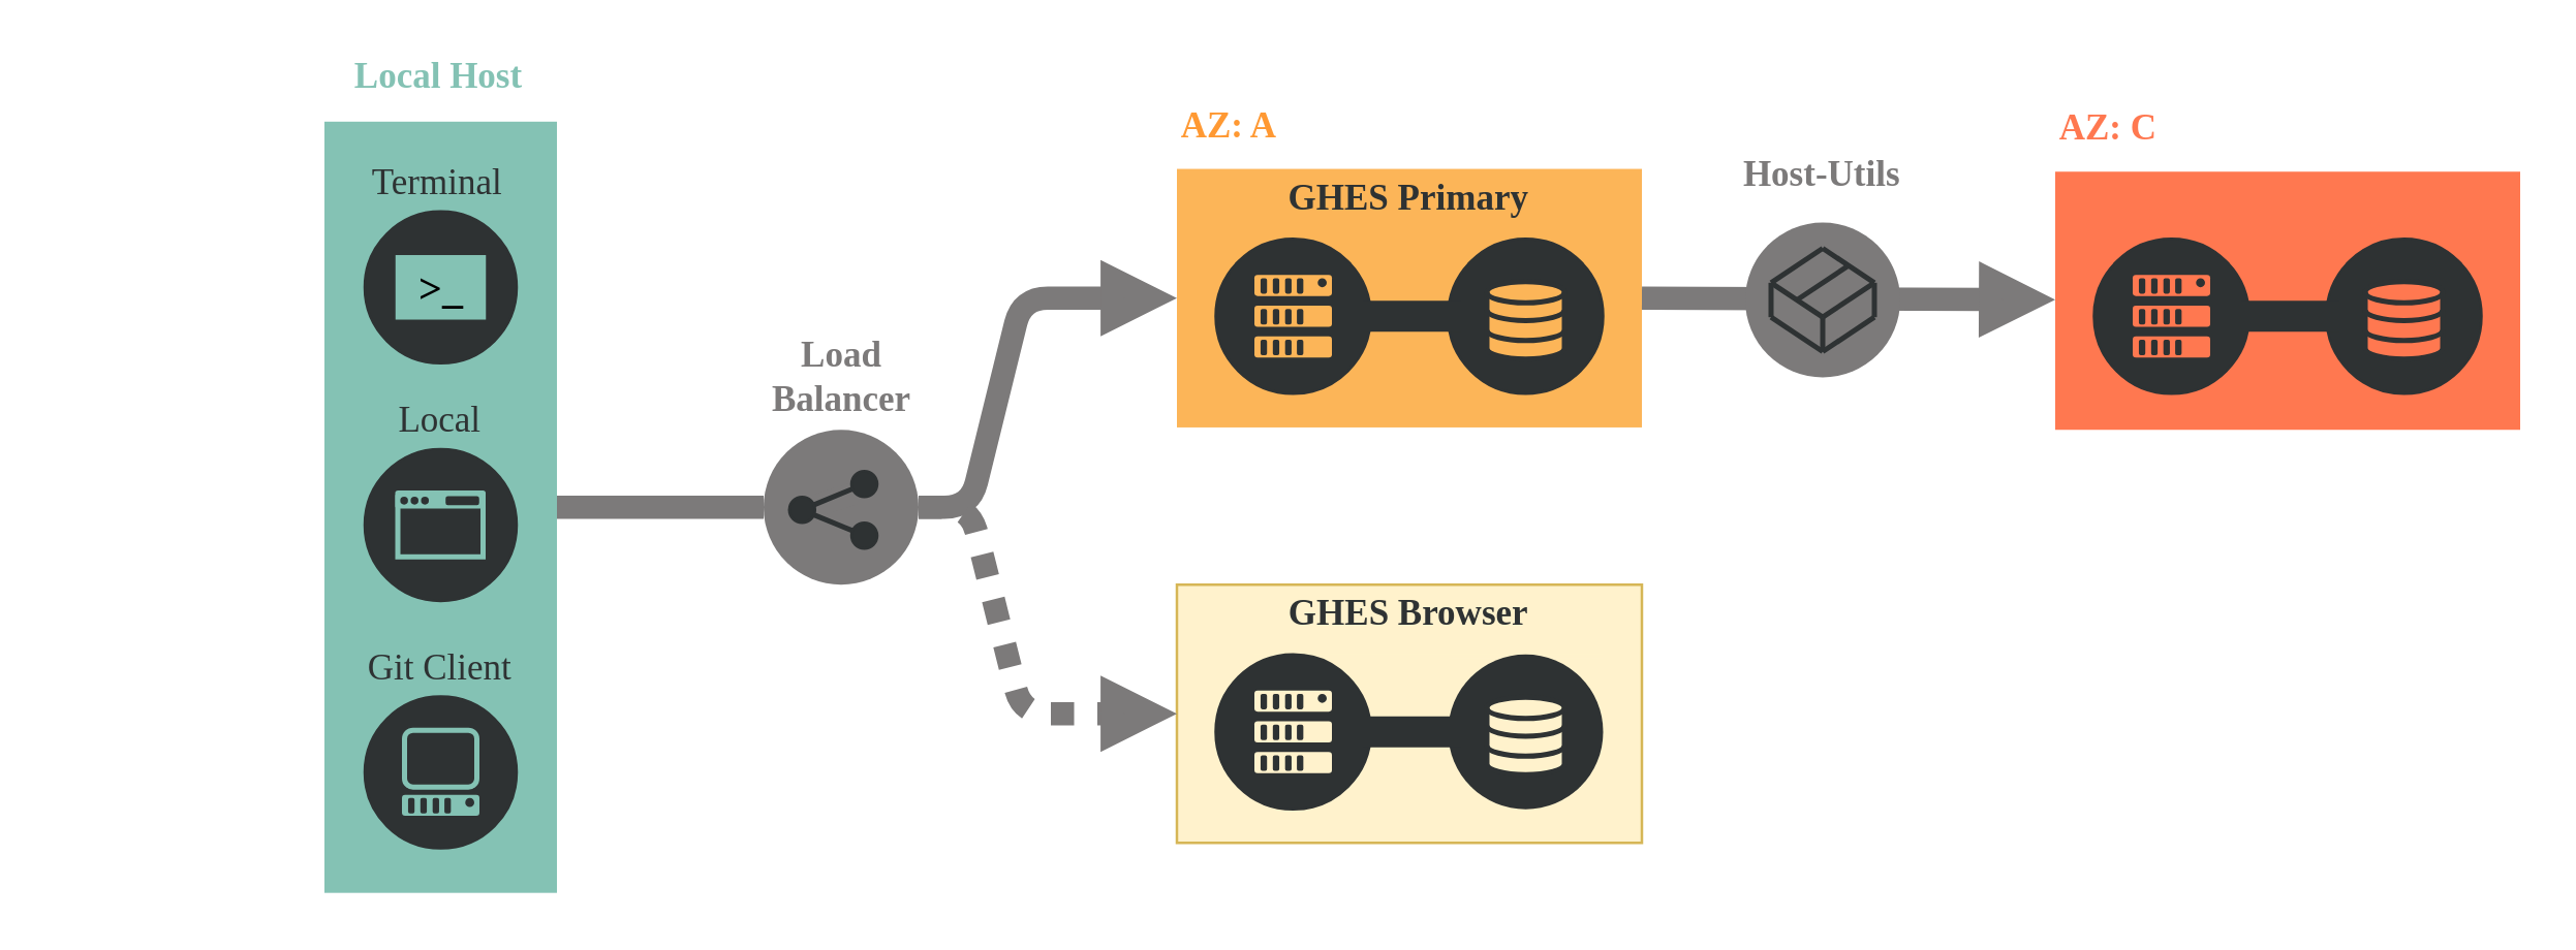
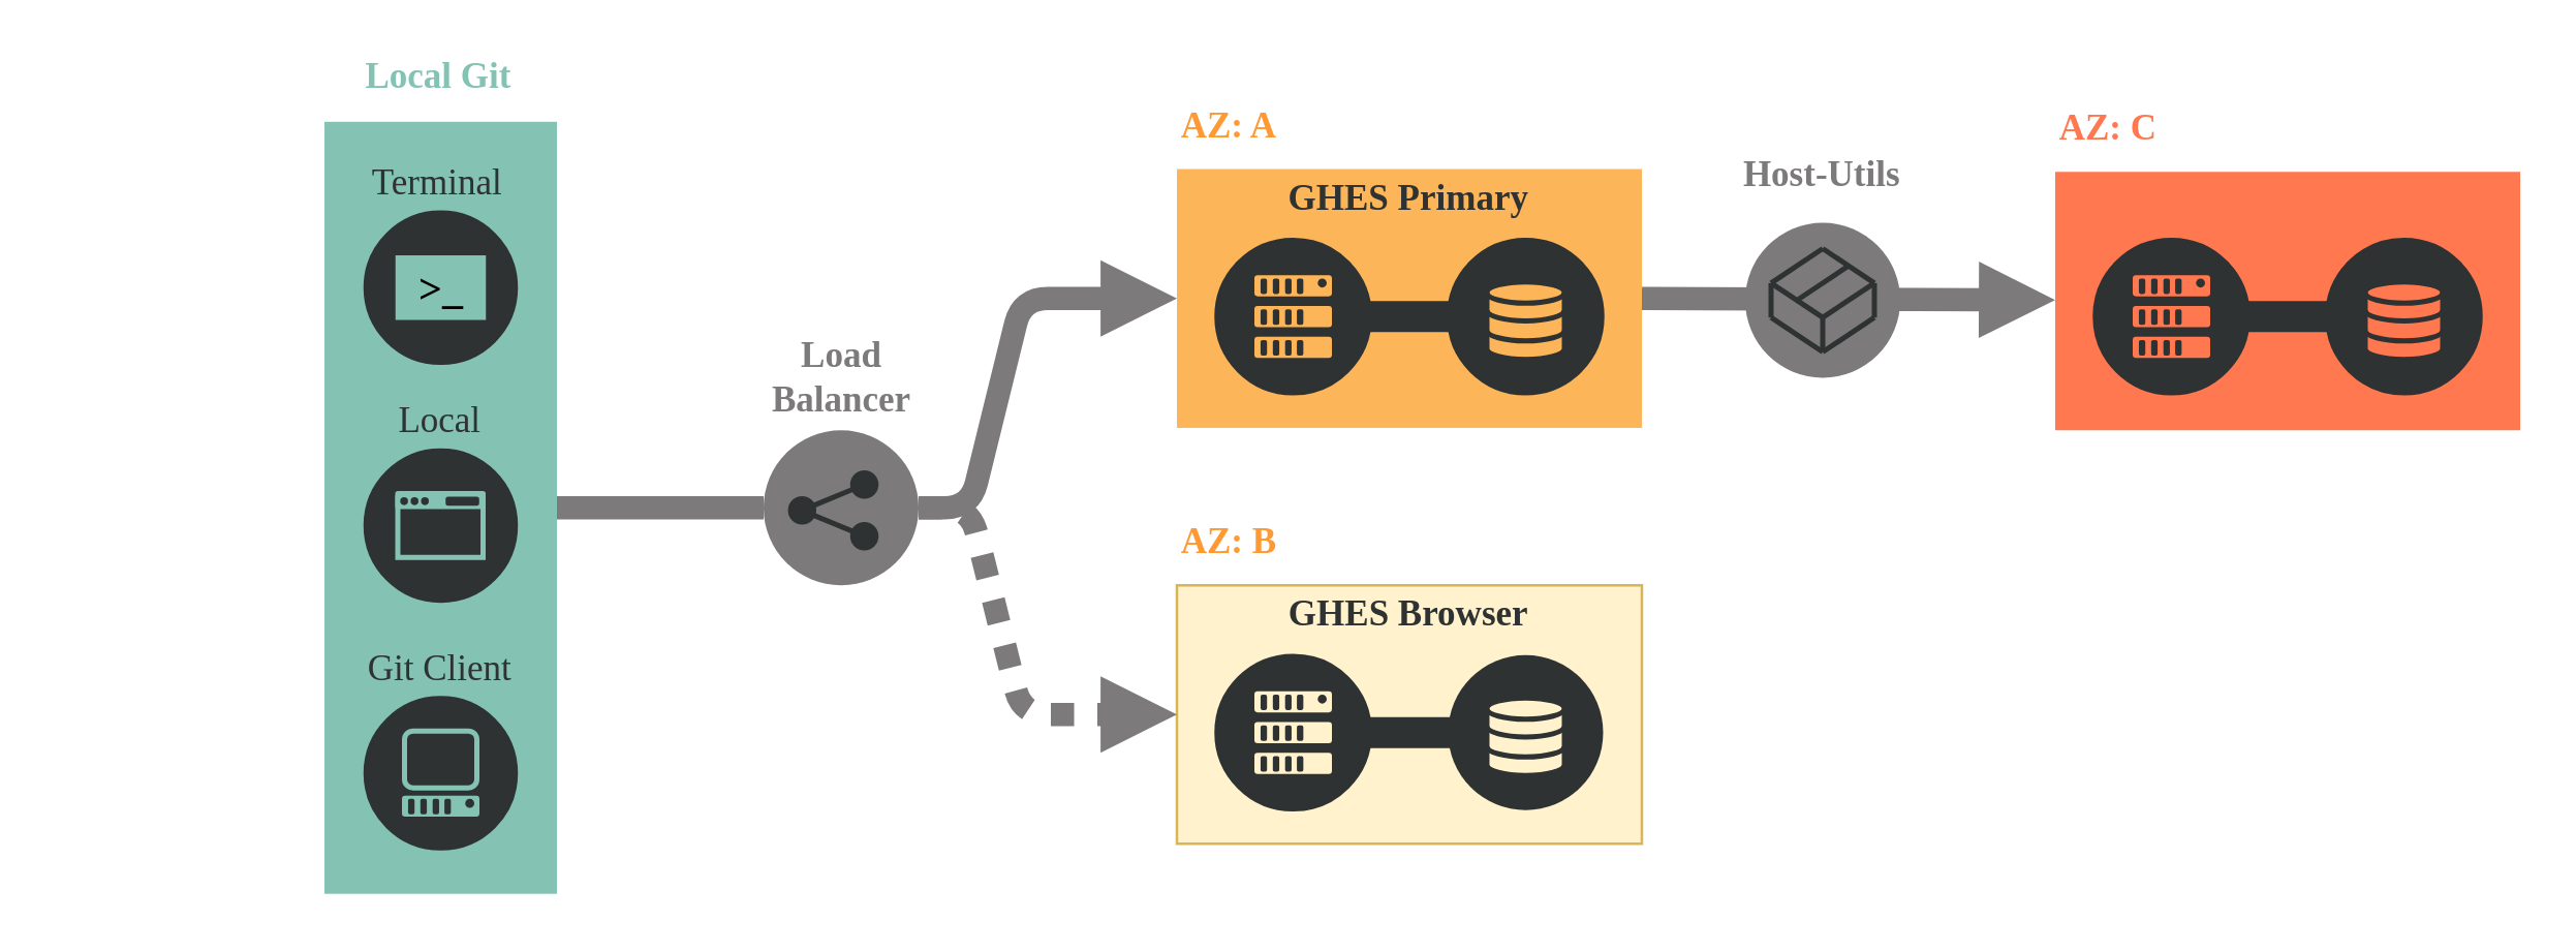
- <mxCell id="146" value="&lt;font style=&quot;font-size: 14px&quot;&gt;Local Host&lt;/font&gt;" style="text;html=1;strokeColor=none;fillColor=none;align=center;verticalAlign=middle;whiteSpace=wrap;rounded=0;fontColor=#84C2B4;fontFamily=Verdana;fontStyle=1;fontSize=14;" parent="1" vertex="1"><mxGeometry x="124.4" y="20" width="90.6" height="20" as="geometry" /></mxCell>
+ <mxCell id="146" value="&lt;font style=&quot;font-size: 14px&quot;&gt;Local Git&lt;/font&gt;" style="text;html=1;strokeColor=none;fillColor=none;align=center;verticalAlign=middle;whiteSpace=wrap;rounded=0;fontColor=#84C2B4;fontFamily=Verdana;fontStyle=1;fontSize=14;" parent="1" vertex="1"><mxGeometry x="124.4" y="20" width="90.6" height="20" as="geometry" /></mxCell>
+ <mxCell id="61" value="&lt;font style=&quot;font-size: 14px&quot;&gt;AZ: B&lt;/font&gt;" style="text;html=1;strokeColor=none;fillColor=none;align=left;verticalAlign=middle;whiteSpace=wrap;rounded=0;fontColor=#FF9933;fontFamily=Verdana;fontStyle=1;fontSize=14;" parent="33" vertex="1"><mxGeometry width="180" height="20" as="geometry" /></mxCell>
